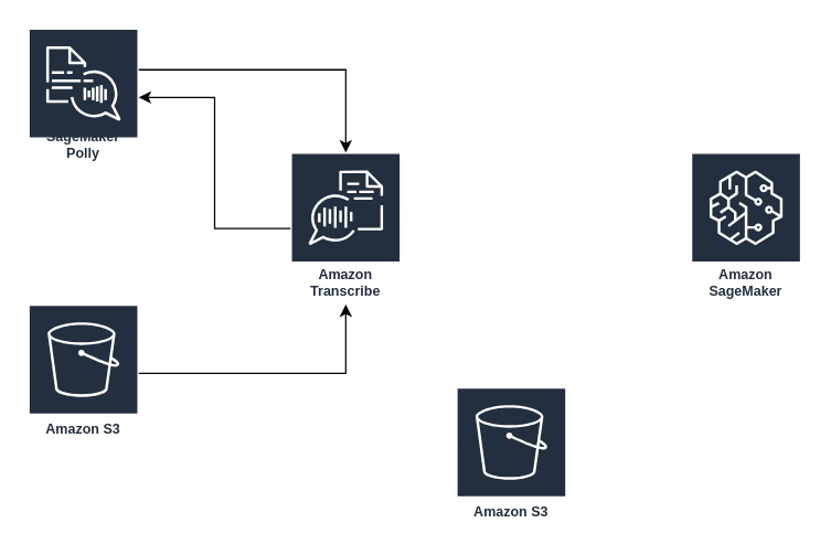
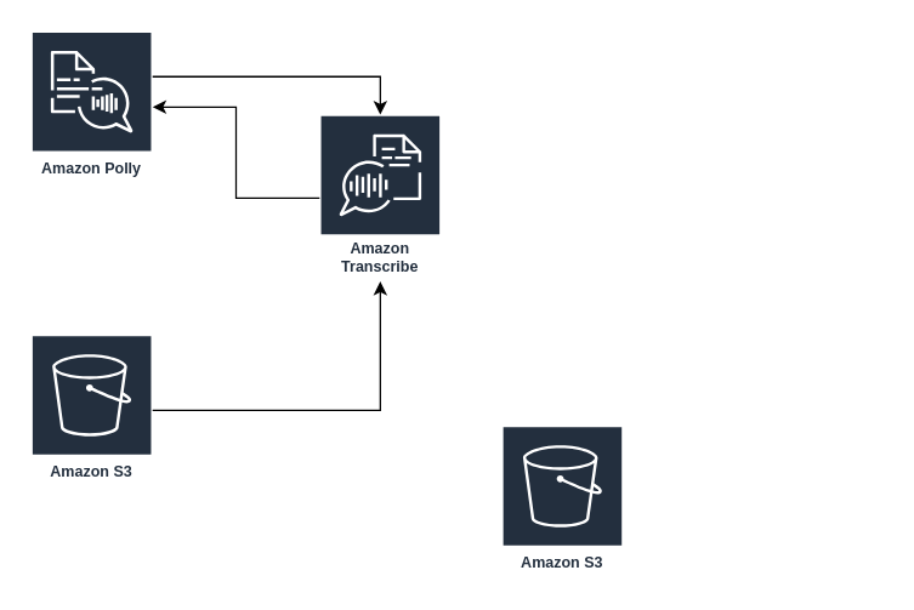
- <mxCell id="6" value="SageMaker Polly" style="sketch=0;outlineConnect=0;fontColor=#232F3E;gradientColor=none;strokeColor=#ffffff;fillColor=#232F3E;dashed=0;verticalLabelPosition=middle;verticalAlign=bottom;align=center;html=1;whiteSpace=wrap;fontSize=10;fontStyle=1;spacing=3;shape=mxgraph.aws4.productIcon;prIcon=mxgraph.aws4.polly;" vertex="1" parent="1"><mxGeometry x="20" y="20" width="80" height="100" as="geometry" /></mxCell>
+ <mxCell id="6" value="Amazon Polly" style="sketch=0;outlineConnect=0;fontColor=#232F3E;gradientColor=none;strokeColor=#ffffff;fillColor=#232F3E;dashed=0;verticalLabelPosition=middle;verticalAlign=bottom;align=center;html=1;whiteSpace=wrap;fontSize=10;fontStyle=1;spacing=3;shape=mxgraph.aws4.productIcon;prIcon=mxgraph.aws4.polly;" vertex="1" parent="1"><mxGeometry x="20" y="20" width="80" height="100" as="geometry" /></mxCell>
- <mxCell id="3" value="Amazon Transcribe" style="sketch=0;outlineConnect=0;fontColor=#232F3E;gradientColor=none;strokeColor=#ffffff;fillColor=#232F3E;dashed=0;verticalLabelPosition=middle;verticalAlign=bottom;align=center;html=1;whiteSpace=wrap;fontSize=10;fontStyle=1;spacing=3;shape=mxgraph.aws4.productIcon;prIcon=mxgraph.aws4.transcribe;" vertex="1" parent="1"><mxGeometry x="210" y="110" width="80" height="110" as="geometry" /></mxCell>
+ <mxCell id="3" value="Amazon Transcribe" style="sketch=0;outlineConnect=0;fontColor=#232F3E;gradientColor=none;strokeColor=#ffffff;fillColor=#232F3E;dashed=0;verticalLabelPosition=middle;verticalAlign=bottom;align=center;html=1;whiteSpace=wrap;fontSize=10;fontStyle=1;spacing=3;shape=mxgraph.aws4.productIcon;prIcon=mxgraph.aws4.transcribe;" vertex="1" parent="1"><mxGeometry x="210" y="75" width="80" height="110" as="geometry" /></mxCell>
- <mxCell id="2" value="Amazon SageMaker" style="sketch=0;outlineConnect=0;fontColor=#232F3E;gradientColor=none;strokeColor=#ffffff;fillColor=#232F3E;dashed=0;verticalLabelPosition=middle;verticalAlign=bottom;align=center;html=1;whiteSpace=wrap;fontSize=10;fontStyle=1;spacing=3;shape=mxgraph.aws4.productIcon;prIcon=mxgraph.aws4.sagemaker;" vertex="1" parent="1"><mxGeometry x="500" y="110" width="80" height="110" as="geometry" /></mxCell>
